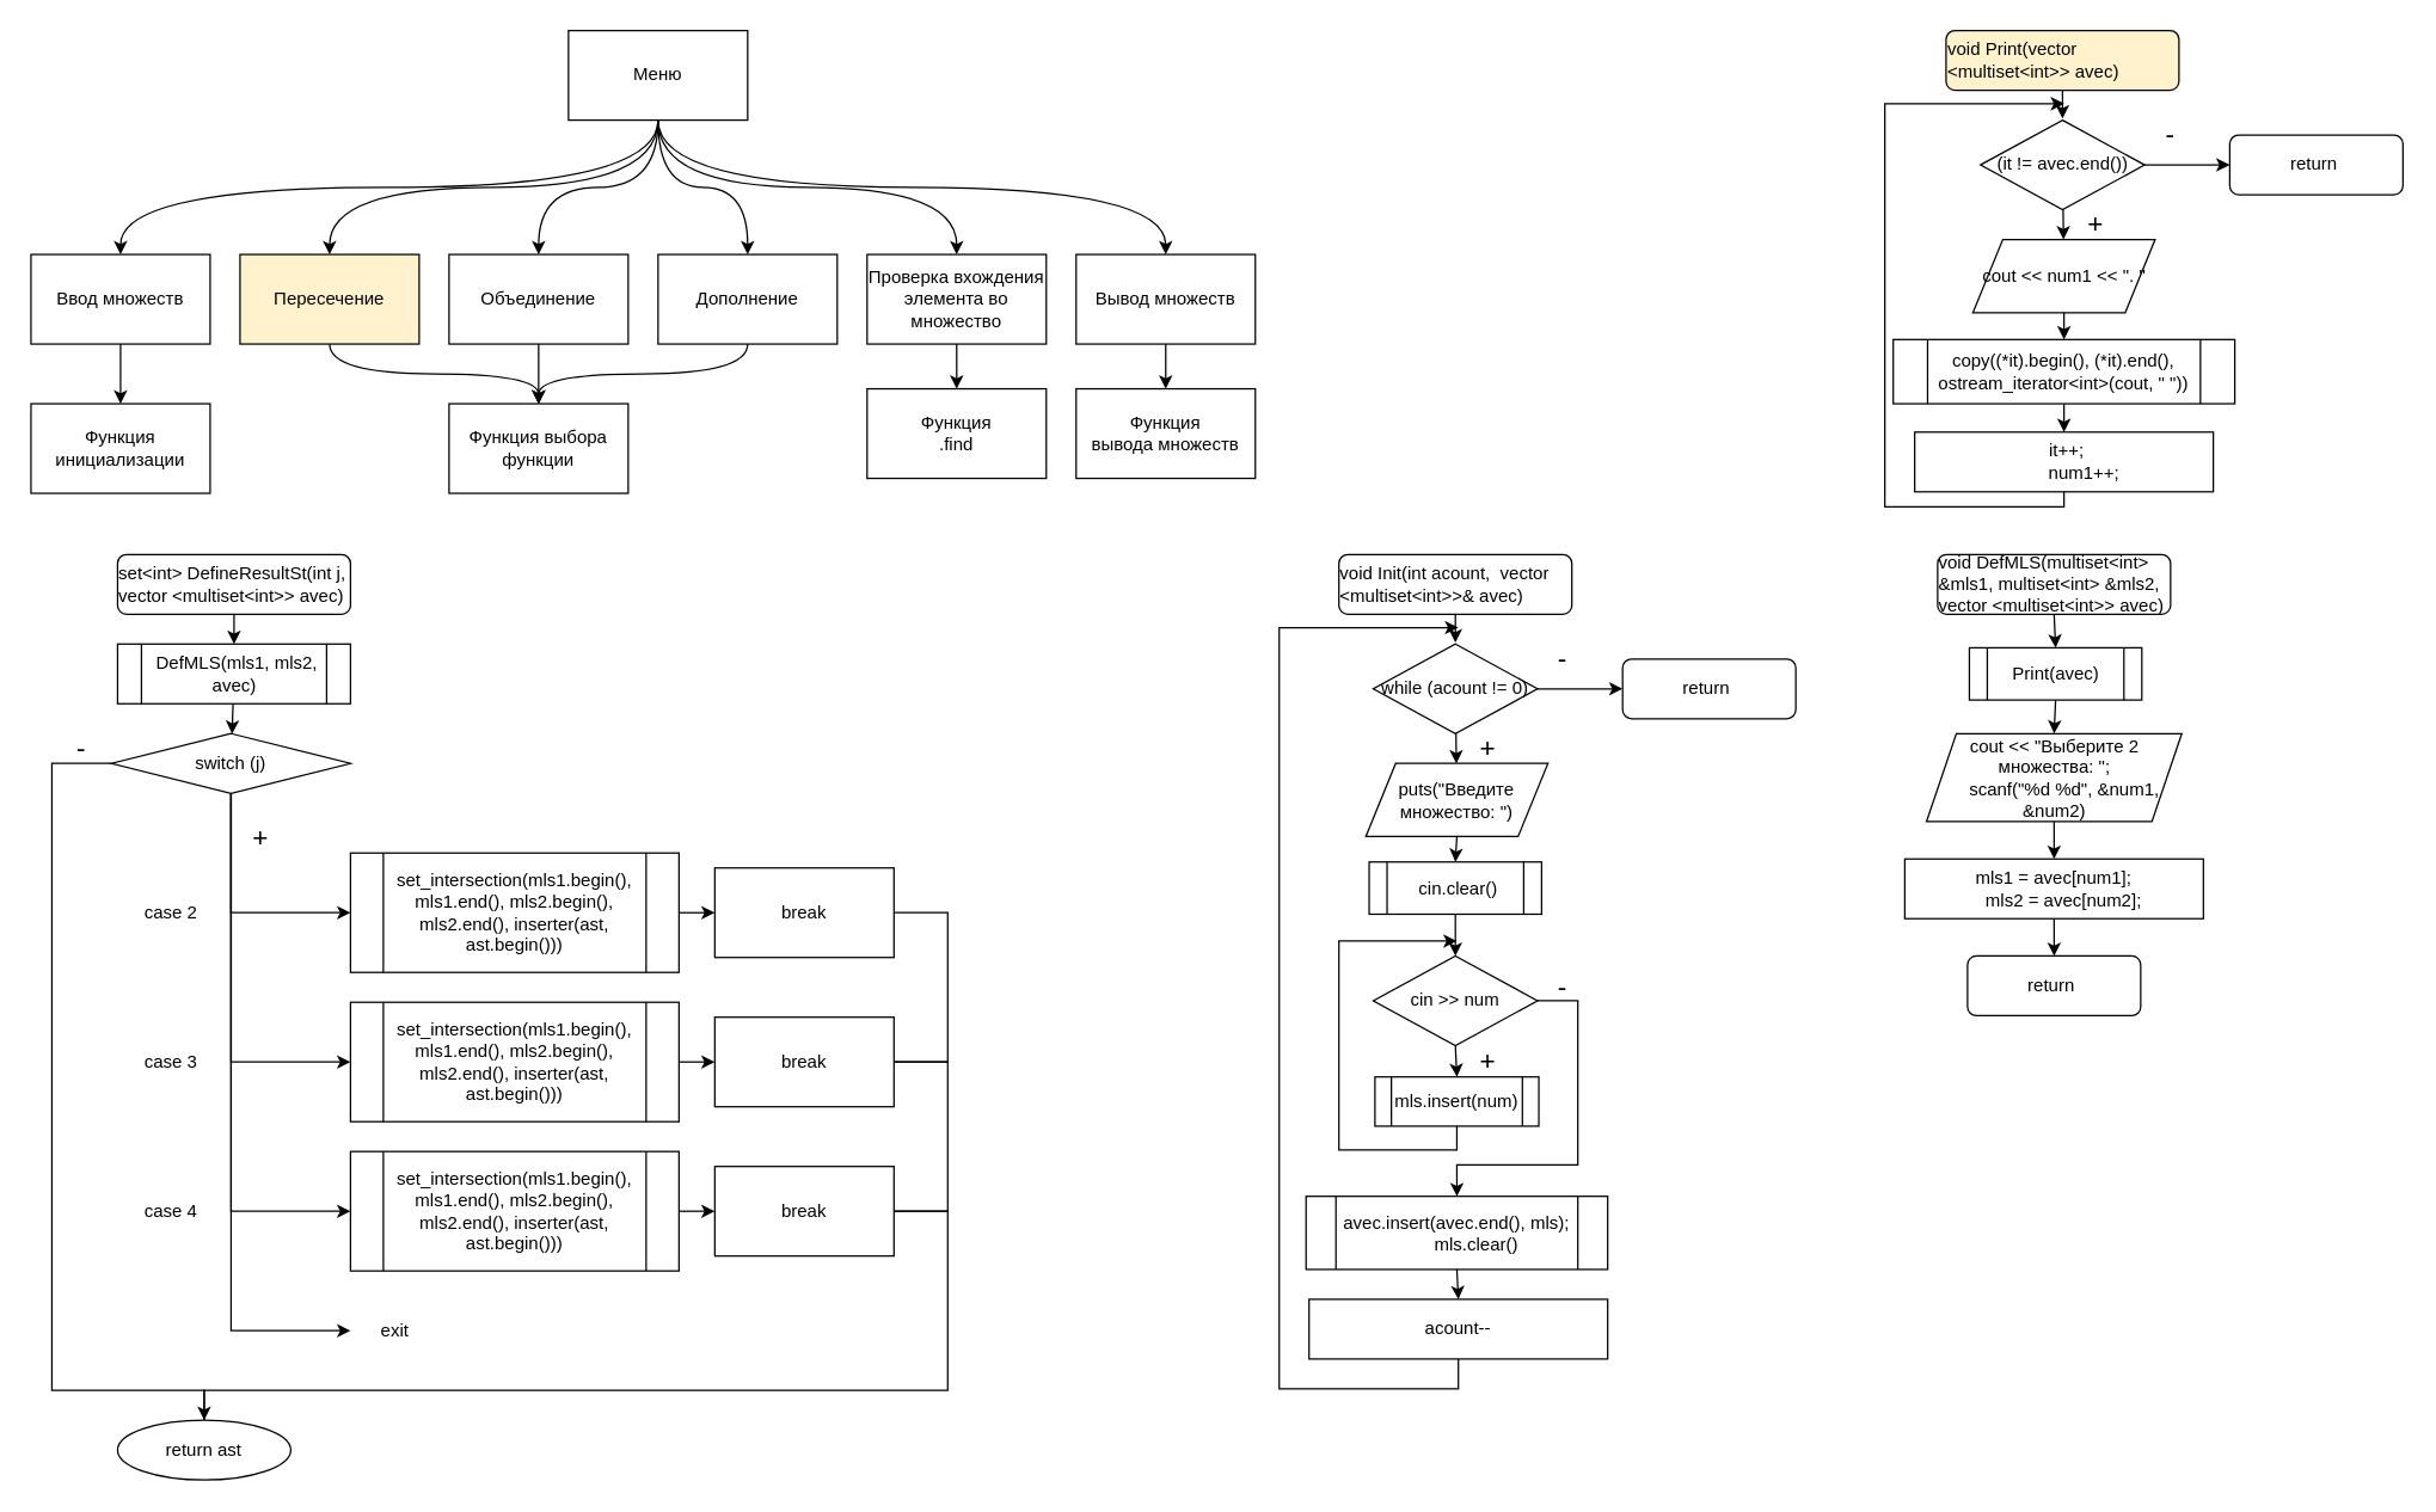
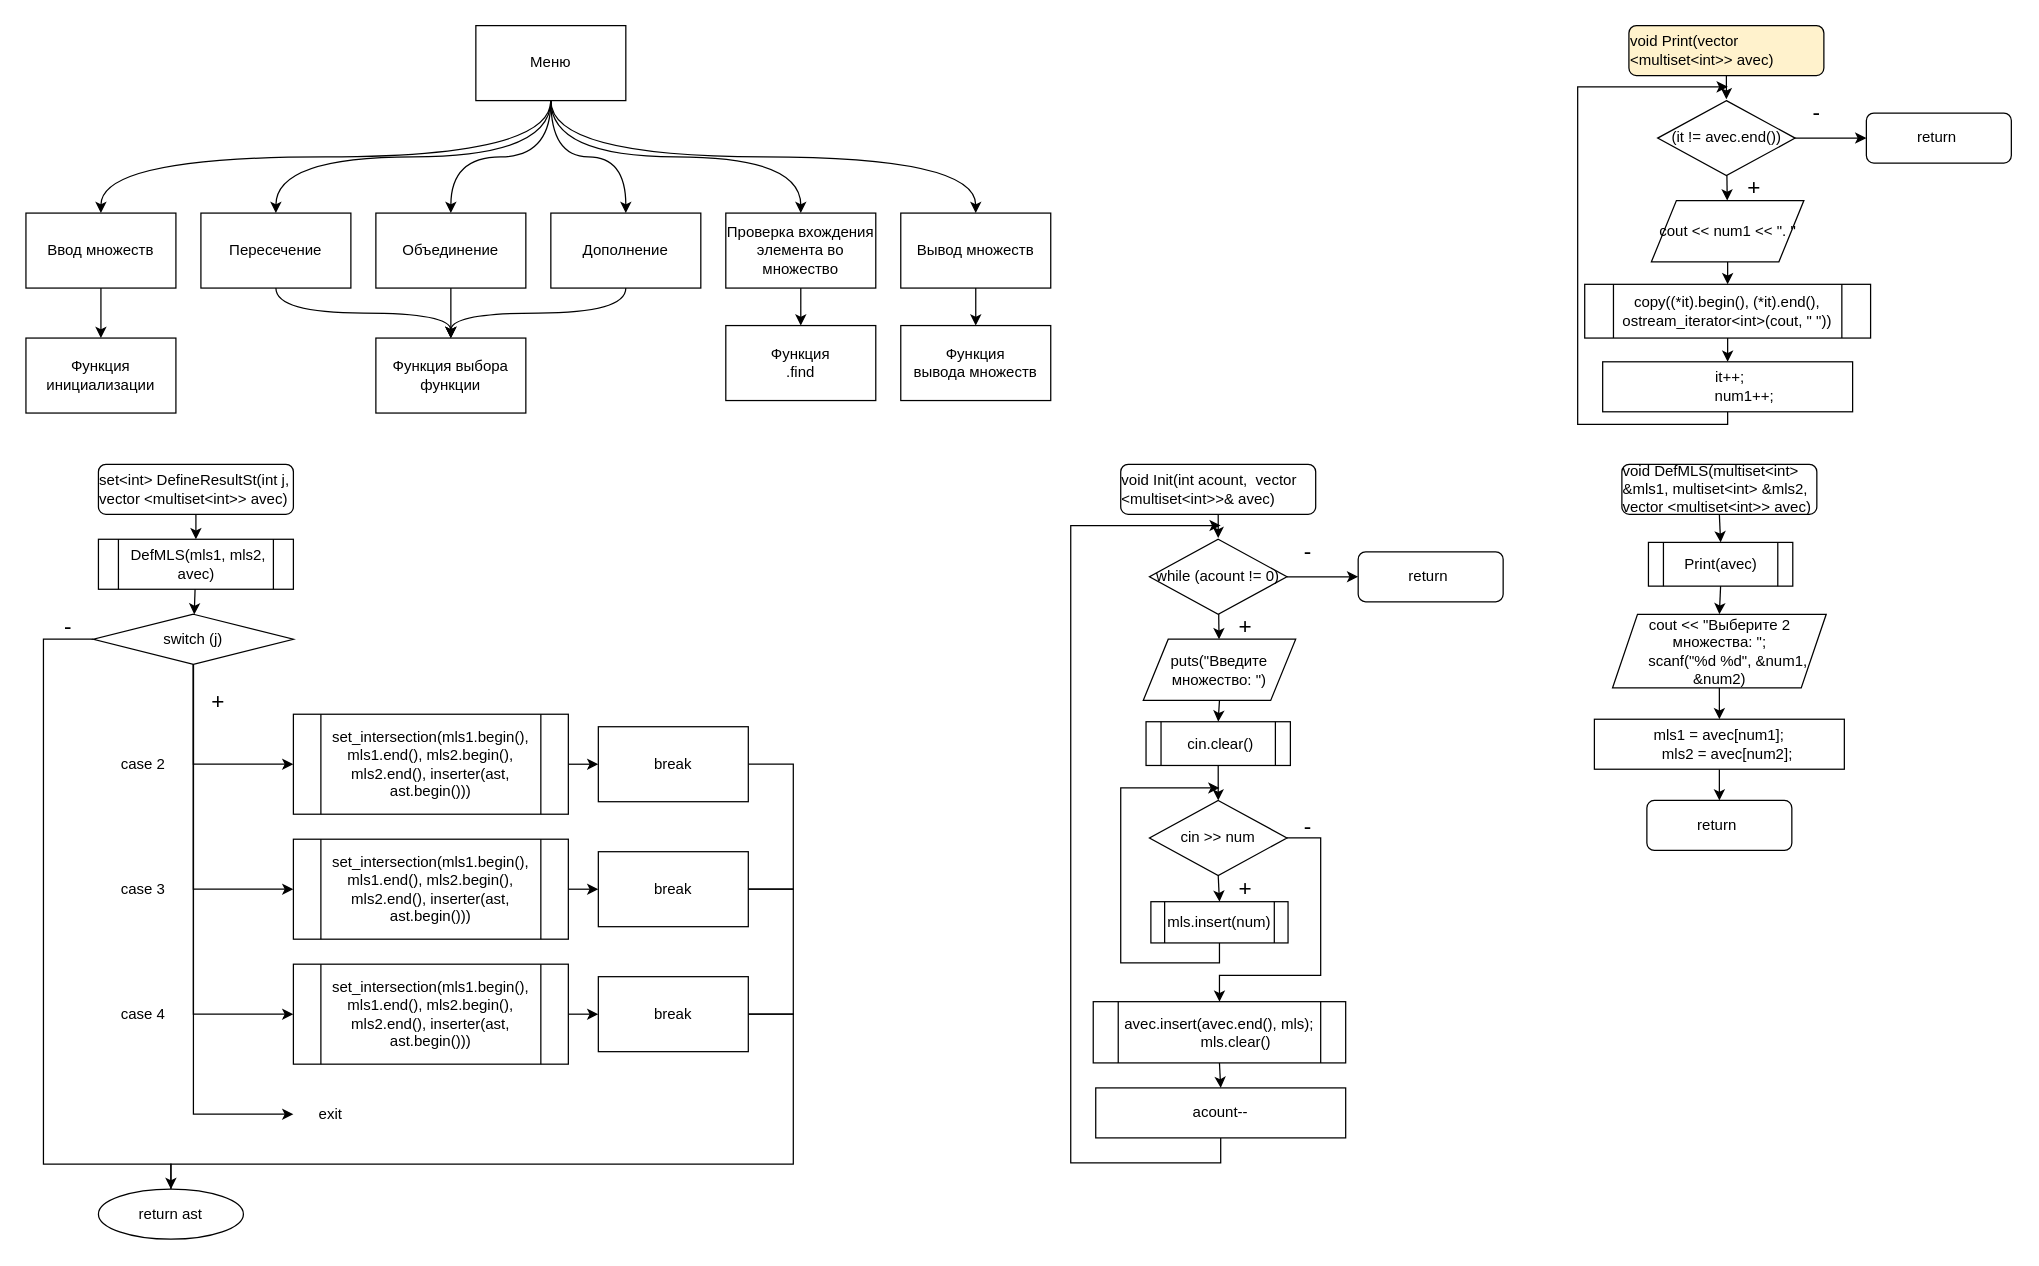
- <mxCell id="12" value="Пересечение" style="rounded=0;whiteSpace=wrap;html=1;fillColor=#fff2cc;" vertex="1" parent="1"><mxGeometry x="160" y="170" width="120" height="60" as="geometry" /></mxCell>
+ <mxCell id="12" value="Пересечение" style="rounded=0;whiteSpace=wrap;html=1;" vertex="1" parent="1"><mxGeometry x="160" y="170" width="120" height="60" as="geometry" /></mxCell>
